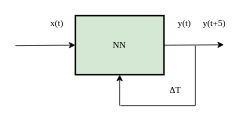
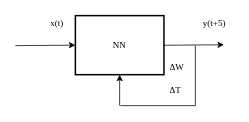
- <mxCell id="10" value="y(t)" style="text;html=1;align=center;verticalAlign=middle;resizable=0;points=[];autosize=1;fontFamily=Times New Roman;" vertex="1" parent="1"><mxGeometry x="230" y="20" width="30" height="20" as="geometry" /></mxCell>
- <mxCell id="2" value="NN" style="rounded=0;whiteSpace=wrap;html=1;absoluteArcSize=1;arcSize=14;strokeWidth=2;fontFamily=Times New Roman;fillColor=#d5e8d4;" vertex="1" parent="1"><mxGeometry x="100" y="20" width="118.11" height="78.74" as="geometry" /></mxCell>
+ <mxCell id="2" value="NN" style="rounded=0;whiteSpace=wrap;html=1;absoluteArcSize=1;arcSize=14;strokeWidth=2;fontFamily=Times New Roman;" vertex="1" parent="1"><mxGeometry x="100" y="20" width="118.11" height="78.74" as="geometry" /></mxCell>
+ <mxCell id="8" value="ΔW" style="text;html=1;align=center;verticalAlign=middle;resizable=0;points=[];autosize=1;fontFamily=Times New Roman;" vertex="1" parent="1"><mxGeometry x="220" y="78.74" width="30" height="20" as="geometry" /></mxCell>
